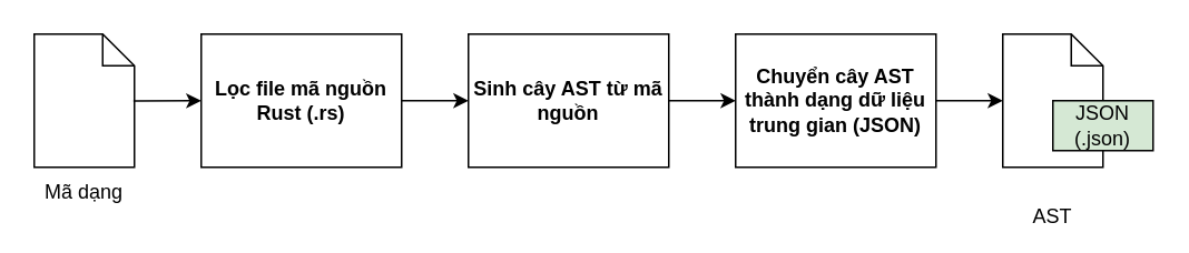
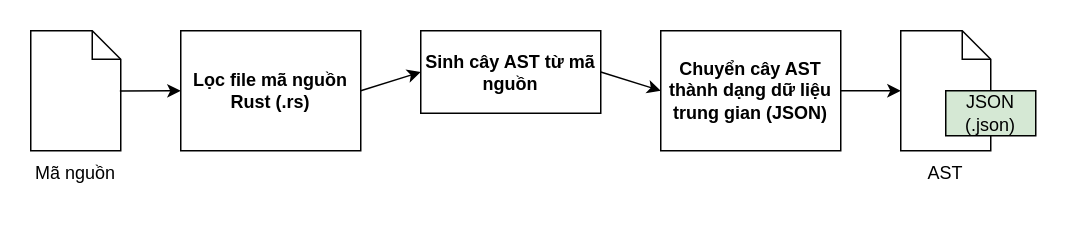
- <mxCell id="3" value="Sinh cây AST từ mã nguồn" style="rounded=0;whiteSpace=wrap;html=1;fontStyle=1" parent="1" vertex="1"><mxGeometry x="280" y="20" width="120" height="80" as="geometry" /></mxCell>
+ <mxCell id="3" value="Sinh cây AST từ mã nguồn" style="rounded=0;whiteSpace=wrap;html=1;fontStyle=1" parent="1" vertex="1"><mxGeometry x="280" y="20" width="120" height="55" as="geometry" /></mxCell>
- <mxCell id="12" value="Mã dạng" style="text;strokeColor=none;align=center;fillColor=none;html=1;verticalAlign=middle;whiteSpace=wrap;rounded=0;" vertex="1" parent="1"><mxGeometry x="20" y="100" width="60" height="30" as="geometry" /></mxCell>
+ <mxCell id="12" value="Mã nguồn" style="text;strokeColor=none;align=center;fillColor=none;html=1;verticalAlign=middle;whiteSpace=wrap;rounded=0;" vertex="1" parent="1"><mxGeometry x="20" y="100" width="60" height="30" as="geometry" /></mxCell>
- <mxCell id="13" value="AST" style="text;strokeColor=none;align=center;fillColor=none;html=1;verticalAlign=middle;whiteSpace=wrap;rounded=0;" vertex="1" parent="1"><mxGeometry x="600" y="115" width="60" height="30" as="geometry" /></mxCell>
+ <mxCell id="13" value="AST" style="text;strokeColor=none;align=center;fillColor=none;html=1;verticalAlign=middle;whiteSpace=wrap;rounded=0;" vertex="1" parent="1"><mxGeometry x="600" y="100" width="60" height="30" as="geometry" /></mxCell>
